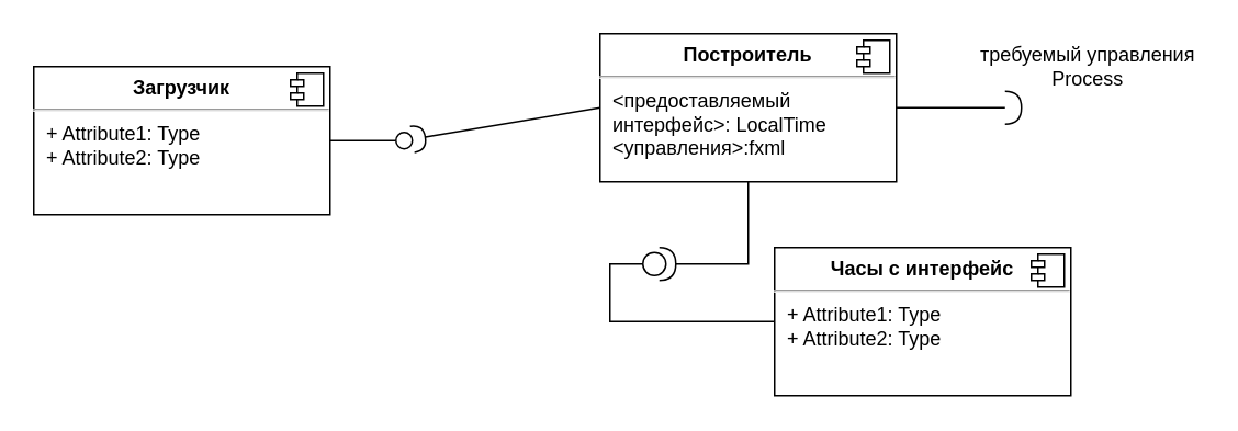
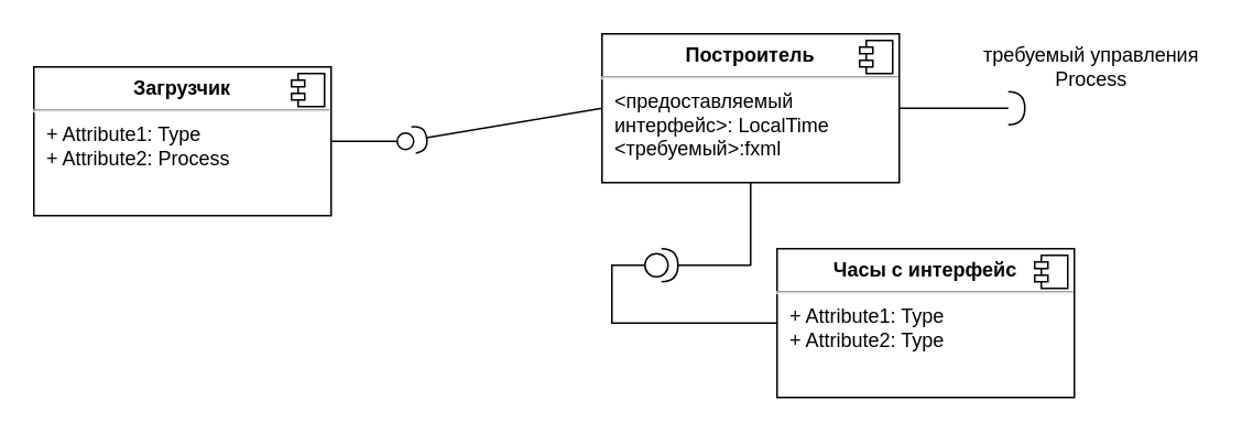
- <mxCell id="5" value="&lt;p style=&quot;margin:0px;margin-top:6px;text-align:center;&quot;&gt;&lt;b&gt;Построитель&lt;/b&gt;&lt;/p&gt;&lt;hr&gt;&lt;p style=&quot;margin:0px;margin-left:8px;&quot;&gt;&amp;lt;предоставляемый интерфейс&amp;gt;: LocalTime&lt;br&gt;&amp;lt;управления&amp;gt;:fxml&lt;/p&gt;" style="align=left;overflow=fill;html=1;dropTarget=0;whiteSpace=wrap;" parent="1" vertex="1"><mxGeometry x="364" y="20" width="180" height="90" as="geometry" /></mxCell>
+ <mxCell id="5" value="&lt;p style=&quot;margin:0px;margin-top:6px;text-align:center;&quot;&gt;&lt;b&gt;Построитель&lt;/b&gt;&lt;/p&gt;&lt;hr&gt;&lt;p style=&quot;margin:0px;margin-left:8px;&quot;&gt;&amp;lt;предоставляемый интерфейс&amp;gt;: LocalTime&lt;br&gt;&amp;lt;требуемый&amp;gt;:fxml&lt;/p&gt;" style="align=left;overflow=fill;html=1;dropTarget=0;whiteSpace=wrap;" parent="1" vertex="1"><mxGeometry x="364" y="20" width="180" height="90" as="geometry" /></mxCell>
- <mxCell id="2" value="&lt;p style=&quot;margin:0px;margin-top:6px;text-align:center;&quot;&gt;&lt;b&gt;Загрузчик&lt;/b&gt;&lt;/p&gt;&lt;hr&gt;&lt;p style=&quot;margin:0px;margin-left:8px;&quot;&gt;+ Attribute1: Type&lt;br&gt;+ Attribute2: Type&lt;/p&gt;" style="align=left;overflow=fill;html=1;dropTarget=0;whiteSpace=wrap;" parent="1" vertex="1"><mxGeometry x="20" y="40" width="180" height="90" as="geometry" /></mxCell>
+ <mxCell id="2" value="&lt;p style=&quot;margin:0px;margin-top:6px;text-align:center;&quot;&gt;&lt;b&gt;Загрузчик&lt;/b&gt;&lt;/p&gt;&lt;hr&gt;&lt;p style=&quot;margin:0px;margin-left:8px;&quot;&gt;+ Attribute1: Type&lt;br&gt;+ Attribute2: Process&lt;/p&gt;" style="align=left;overflow=fill;html=1;dropTarget=0;whiteSpace=wrap;" parent="1" vertex="1"><mxGeometry x="20" y="40" width="180" height="90" as="geometry" /></mxCell>
